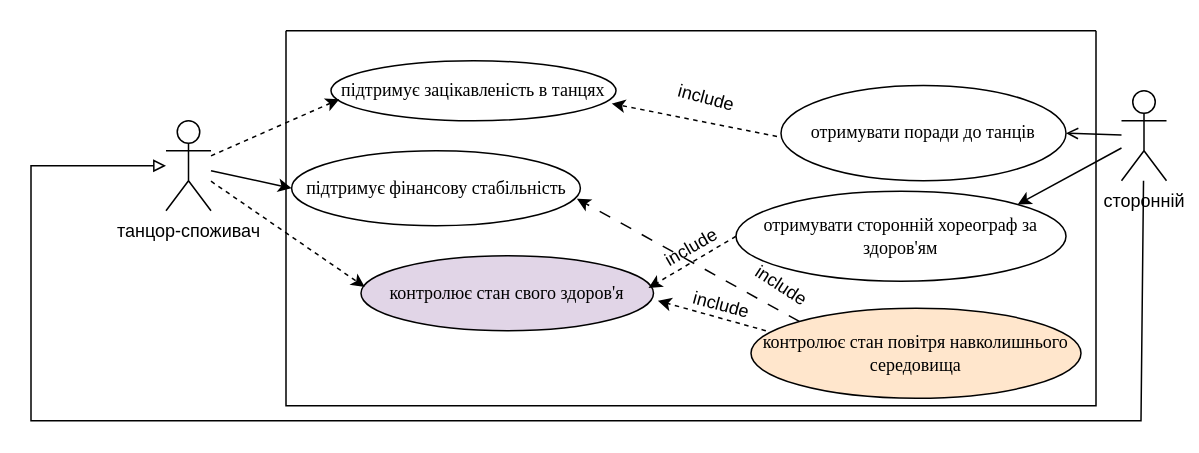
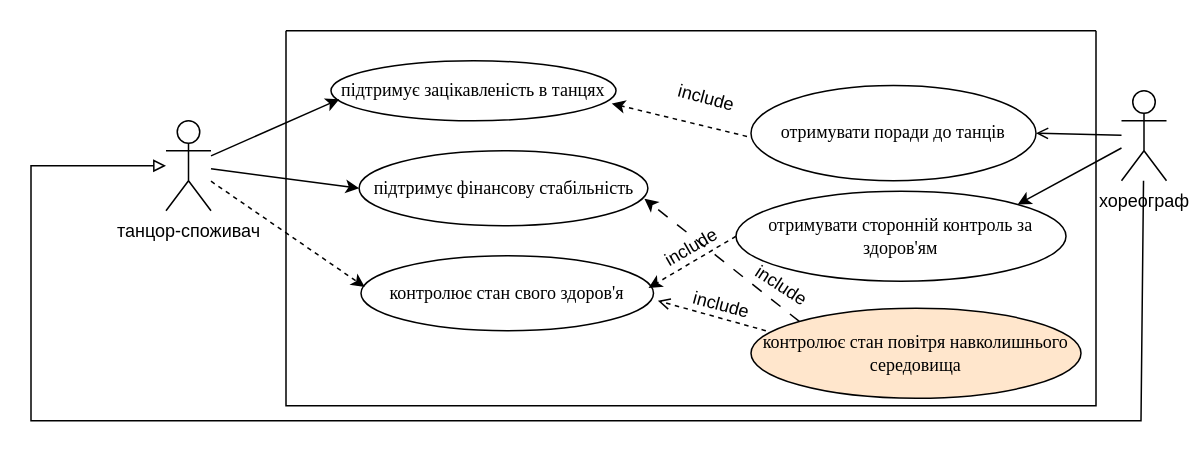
- <mxCell id="10" value="" style="endArrow=classic;html=1;rounded=0;entryX=0.029;entryY=0.643;entryDx=0;entryDy=0;entryPerimeter=0;dashed=1;" parent="1" source="2" target="3" edge="1"><mxGeometry width="50" height="50" relative="1" as="geometry"><mxPoint x="320" y="170" as="sourcePoint" /><mxPoint x="370" y="120" as="targetPoint" /></mxGeometry></mxCell>
+ <mxCell id="10" value="" style="endArrow=classic;html=1;rounded=0;entryX=0.029;entryY=0.643;entryDx=0;entryDy=0;entryPerimeter=0;" parent="1" source="2" target="3" edge="1"><mxGeometry width="50" height="50" relative="1" as="geometry"><mxPoint x="320" y="170" as="sourcePoint" /><mxPoint x="370" y="120" as="targetPoint" /></mxGeometry></mxCell>
- <mxCell id="13" value="отримувати поради до танців" style="ellipse;whiteSpace=wrap;html=1;fontFamily=Times New Roman;" parent="1" vertex="1"><mxGeometry x="520" y="56.5" width="190" height="63.5" as="geometry" /></mxCell>
+ <mxCell id="13" value="отримувати поради до танців" style="ellipse;whiteSpace=wrap;html=1;fontFamily=Times New Roman;" parent="1" vertex="1"><mxGeometry x="500" y="56.5" width="190" height="63.5" as="geometry" /></mxCell>
- <mxCell id="4" value="підтримує фінансову стабільність" style="ellipse;whiteSpace=wrap;html=1;fontFamily=Times New Roman;" parent="1" vertex="1"><mxGeometry x="193.75" y="100" width="192.5" height="50" as="geometry" /></mxCell>
+ <mxCell id="4" value="підтримує фінансову стабільність" style="ellipse;whiteSpace=wrap;html=1;fontFamily=Times New Roman;" parent="1" vertex="1"><mxGeometry x="238.75" y="100" width="192.5" height="50" as="geometry" /></mxCell>
- <mxCell id="9" value="сторонній" style="shape=umlActor;verticalLabelPosition=bottom;verticalAlign=top;html=1;outlineConnect=0;" parent="1" vertex="1"><mxGeometry x="747" y="60" width="30" height="60" as="geometry" /></mxCell>
+ <mxCell id="9" value="хореограф" style="shape=umlActor;verticalLabelPosition=bottom;verticalAlign=top;html=1;outlineConnect=0;" parent="1" vertex="1"><mxGeometry x="747" y="60" width="30" height="60" as="geometry" /></mxCell>
- <mxCell id="17" value="отримувати сторонній хореограф за здоров'ям" style="ellipse;whiteSpace=wrap;html=1;fontFamily=Times New Roman;" parent="1" vertex="1"><mxGeometry x="490" y="127" width="220" height="60" as="geometry" /></mxCell>
+ <mxCell id="17" value="отримувати сторонній контроль за здоров'ям" style="ellipse;whiteSpace=wrap;html=1;fontFamily=Times New Roman;" parent="1" vertex="1"><mxGeometry x="490" y="127" width="220" height="60" as="geometry" /></mxCell>
- <mxCell id="5" value="контролює стан свого здоров'я" style="ellipse;whiteSpace=wrap;html=1;fontFamily=Times New Roman;fillColor=#e1d5e7;" parent="1" vertex="1"><mxGeometry x="240" y="170" width="195" height="50" as="geometry" /></mxCell>
+ <mxCell id="5" value="контролює стан свого здоров'я" style="ellipse;whiteSpace=wrap;html=1;fontFamily=Times New Roman;" parent="1" vertex="1"><mxGeometry x="240" y="170" width="195" height="50" as="geometry" /></mxCell>
- <mxCell id="7" value="" style="endArrow=classic;html=1;rounded=0;exitX=0.045;exitY=0.25;exitDx=0;exitDy=0;exitPerimeter=0;entryX=1.015;entryY=0.6;entryDx=0;entryDy=0;entryPerimeter=0;dashed=1;" parent="1" source="6" target="5" edge="1"><mxGeometry width="50" height="50" relative="1" as="geometry"><mxPoint x="320" y="170" as="sourcePoint" /><mxPoint x="370" y="120" as="targetPoint" /></mxGeometry></mxCell>
+ <mxCell id="7" value="" style="endArrow=open;html=1;rounded=0;exitX=0.045;exitY=0.25;exitDx=0;exitDy=0;exitPerimeter=0;entryX=1.015;entryY=0.6;entryDx=0;entryDy=0;entryPerimeter=0;dashed=1;" parent="1" source="6" target="5" edge="1"><mxGeometry width="50" height="50" relative="1" as="geometry"><mxPoint x="320" y="170" as="sourcePoint" /><mxPoint x="370" y="120" as="targetPoint" /></mxGeometry></mxCell>
